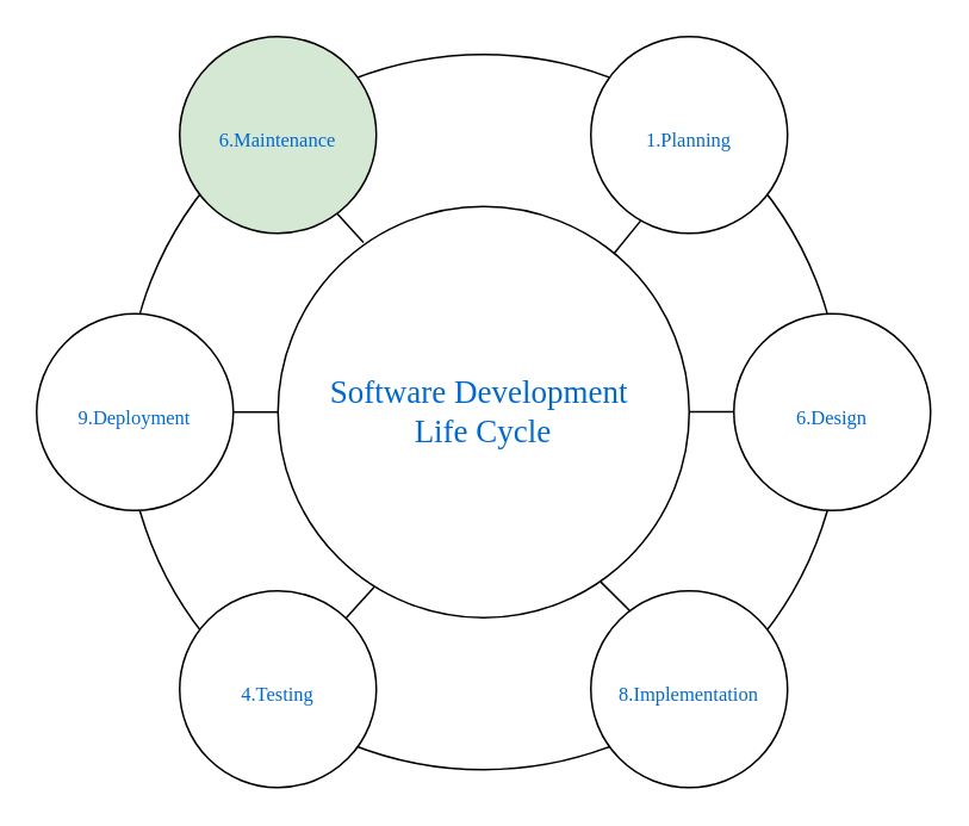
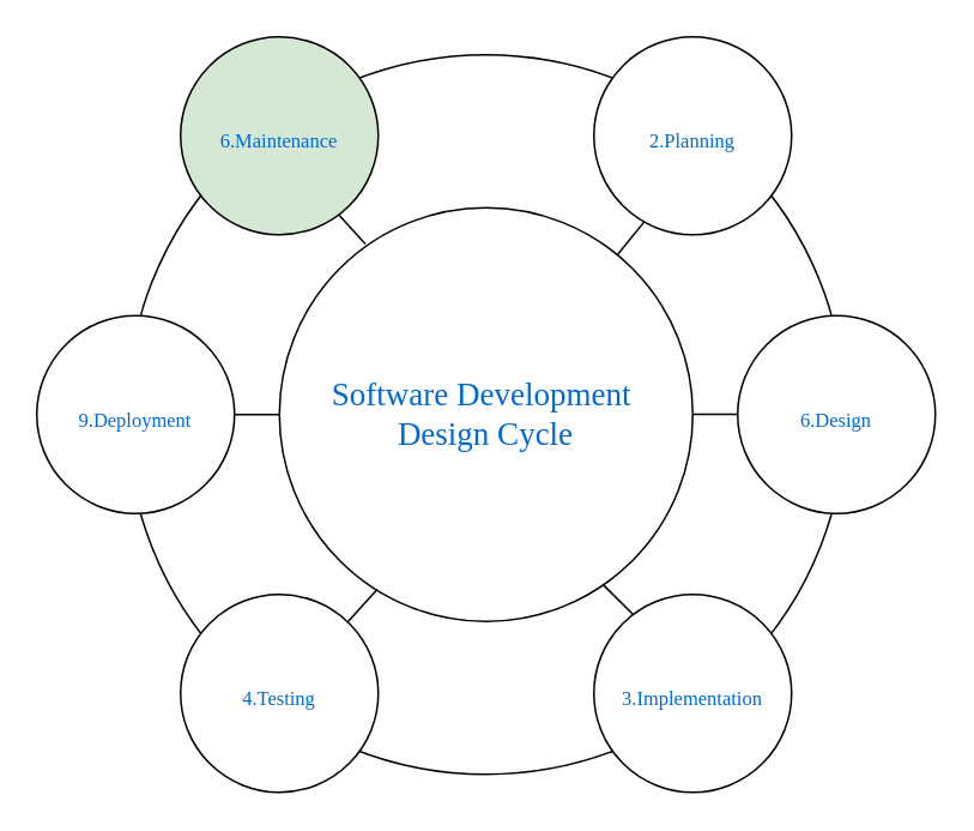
- <mxCell id="3" value="&lt;font style=&quot;font-size: 11px;&quot;&gt;1.Planning&lt;/font&gt;" style="ellipse;whiteSpace=wrap;html=1;rounded=0;shadow=0;dashed=0;comic=0;fontFamily=Verdana;fontSize=22;fontColor=#0069D1;fillColor=#FFFFFF;strokeColor=#000000;" vertex="1" parent="1"><mxGeometry x="330" y="20" width="110" height="110" as="geometry" /></mxCell>
+ <mxCell id="3" value="&lt;font style=&quot;font-size: 11px;&quot;&gt;2.Planning&lt;/font&gt;" style="ellipse;whiteSpace=wrap;html=1;rounded=0;shadow=0;dashed=0;comic=0;fontFamily=Verdana;fontSize=22;fontColor=#0069D1;fillColor=#FFFFFF;strokeColor=#000000;" vertex="1" parent="1"><mxGeometry x="330" y="20" width="110" height="110" as="geometry" /></mxCell>
- <mxCell id="2" value="&lt;div style=&quot;font-size: 18px;&quot;&gt;&lt;font style=&quot;font-size: 18px;&quot;&gt;Software Development&amp;nbsp;&lt;/font&gt;&lt;/div&gt;&lt;div style=&quot;font-size: 18px;&quot;&gt;&lt;font style=&quot;font-size: 18px;&quot;&gt;Life Cycle&lt;/font&gt;&lt;/div&gt;" style="ellipse;whiteSpace=wrap;html=1;rounded=0;shadow=0;dashed=0;comic=0;fontFamily=Verdana;fontSize=22;fontColor=#0069D1;fillColor=none;strokeColor=#000000;" vertex="1" parent="1"><mxGeometry x="70" y="30" width="400" height="400" as="geometry" /></mxCell>
+ <mxCell id="2" value="&lt;div style=&quot;font-size: 18px;&quot;&gt;&lt;font style=&quot;font-size: 18px;&quot;&gt;Software Development&amp;nbsp;&lt;/font&gt;&lt;/div&gt;&lt;div style=&quot;font-size: 18px;&quot;&gt;&lt;font style=&quot;font-size: 18px;&quot;&gt;Design Cycle&lt;/font&gt;&lt;/div&gt;" style="ellipse;whiteSpace=wrap;html=1;rounded=0;shadow=0;dashed=0;comic=0;fontFamily=Verdana;fontSize=22;fontColor=#0069D1;fillColor=none;strokeColor=#000000;" vertex="1" parent="1"><mxGeometry x="70" y="30" width="400" height="400" as="geometry" /></mxCell>
- <mxCell id="7" value="&lt;font style=&quot;font-size: 11px;&quot;&gt;8.Implementation&lt;/font&gt;" style="ellipse;whiteSpace=wrap;html=1;rounded=0;shadow=0;dashed=0;comic=0;fontFamily=Verdana;fontSize=22;fontColor=#0069D1;fillColor=#FFFFFF;strokeColor=#000000;" vertex="1" parent="1"><mxGeometry x="330" y="330" width="110" height="110" as="geometry" /></mxCell>
+ <mxCell id="7" value="&lt;font style=&quot;font-size: 11px;&quot;&gt;3.Implementation&lt;/font&gt;" style="ellipse;whiteSpace=wrap;html=1;rounded=0;shadow=0;dashed=0;comic=0;fontFamily=Verdana;fontSize=22;fontColor=#0069D1;fillColor=#FFFFFF;strokeColor=#000000;" vertex="1" parent="1"><mxGeometry x="330" y="330" width="110" height="110" as="geometry" /></mxCell>
